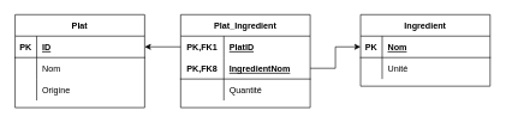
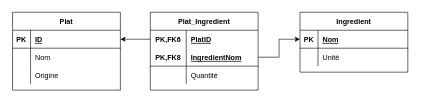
- <mxCell id="4" value="PK,FK1" style="shape=partialRectangle;connectable=0;fillColor=none;top=0;left=0;bottom=0;right=0;fontStyle=1;overflow=hidden;" vertex="1" parent="3"><mxGeometry width="60" height="30" as="geometry"><mxRectangle width="60" height="30" as="alternateBounds" /></mxGeometry></mxCell>
+ <mxCell id="4" value="PK,FK6" style="shape=partialRectangle;connectable=0;fillColor=none;top=0;left=0;bottom=0;right=0;fontStyle=1;overflow=hidden;" vertex="1" parent="3"><mxGeometry width="60" height="30" as="geometry"><mxRectangle width="60" height="30" as="alternateBounds" /></mxGeometry></mxCell>
